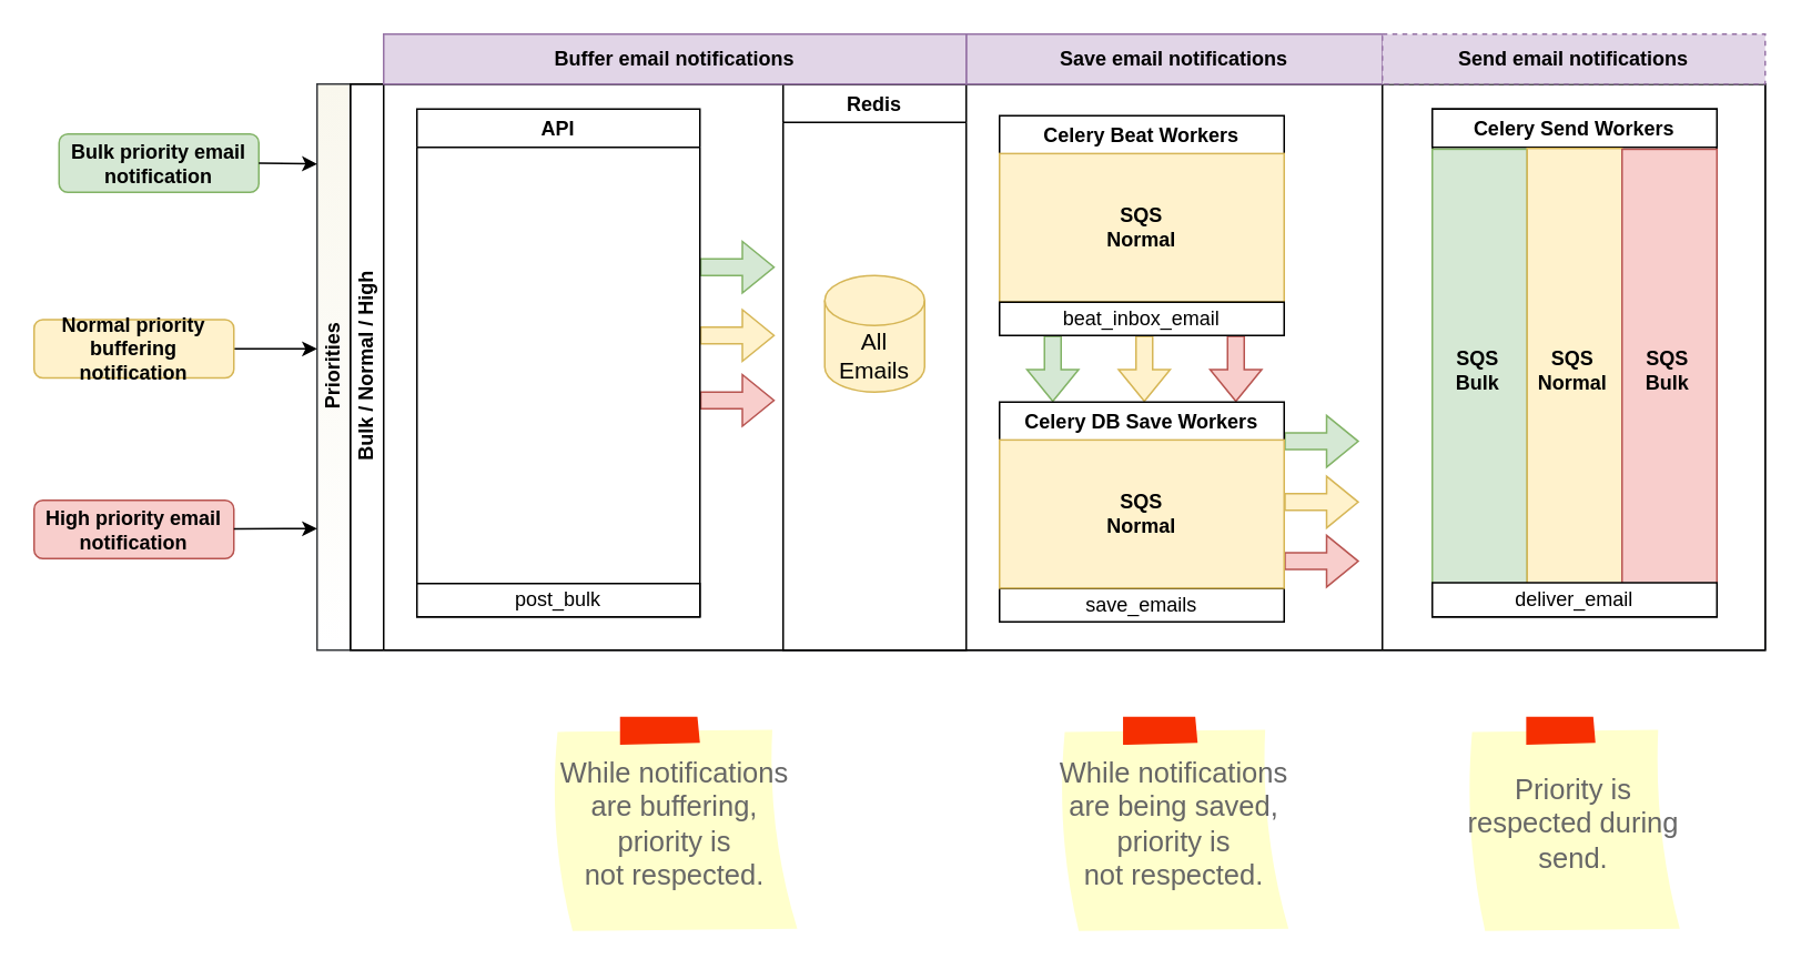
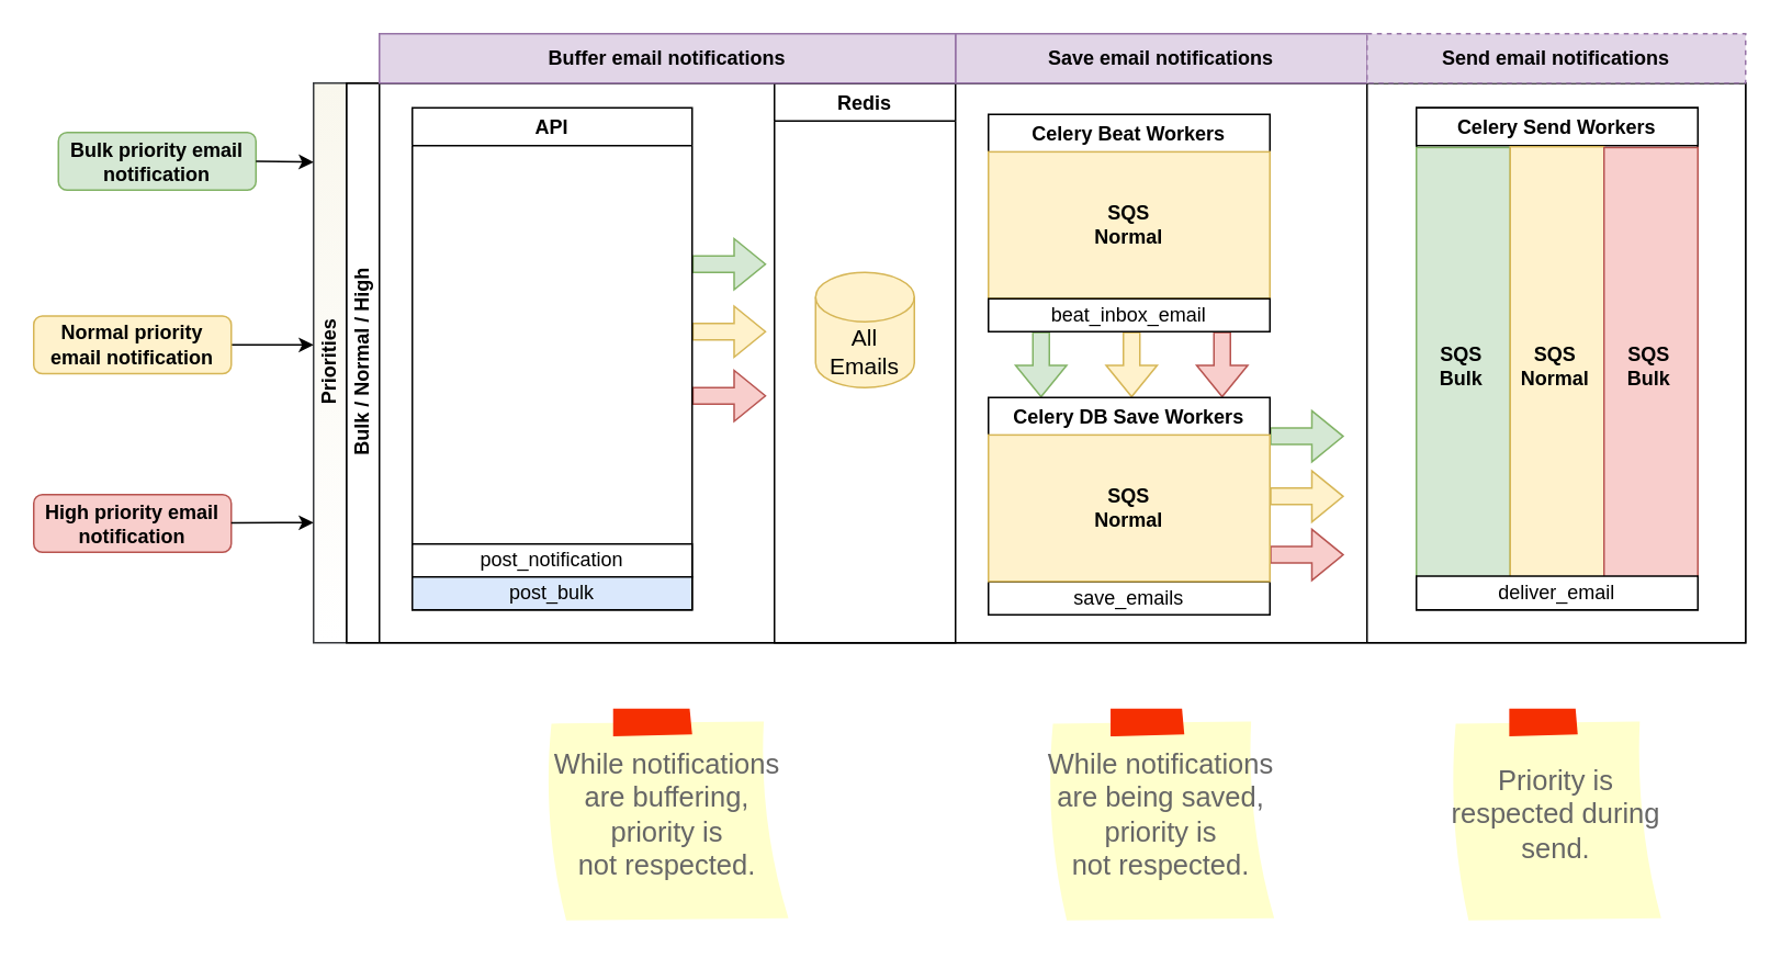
- <mxCell id="48" value="&lt;b&gt;Normal priority buffering notification&lt;/b&gt;" style="rounded=1;whiteSpace=wrap;html=1;fillColor=#fff2cc;strokeColor=#d6b656;" vertex="1" parent="1"><mxGeometry x="20" y="191.5" width="120" height="35" as="geometry" /></mxCell>
+ <mxCell id="48" value="&lt;b&gt;Normal priority email notification&lt;/b&gt;" style="rounded=1;whiteSpace=wrap;html=1;fillColor=#fff2cc;strokeColor=#d6b656;" vertex="1" parent="1"><mxGeometry x="20" y="191.5" width="120" height="35" as="geometry" /></mxCell>
+ <mxCell id="45" value="post_notification" style="rounded=0;whiteSpace=wrap;html=1;" vertex="1" parent="44"><mxGeometry y="265" width="170" height="20" as="geometry" /></mxCell>
- <mxCell id="46" value="post_bulk" style="rounded=0;whiteSpace=wrap;html=1;" vertex="1" parent="44"><mxGeometry y="285" width="170" height="20" as="geometry" /></mxCell>
+ <mxCell id="46" value="post_bulk" style="rounded=0;whiteSpace=wrap;html=1;fillColor=#dae8fc;" vertex="1" parent="44"><mxGeometry y="285" width="170" height="20" as="geometry" /></mxCell>
